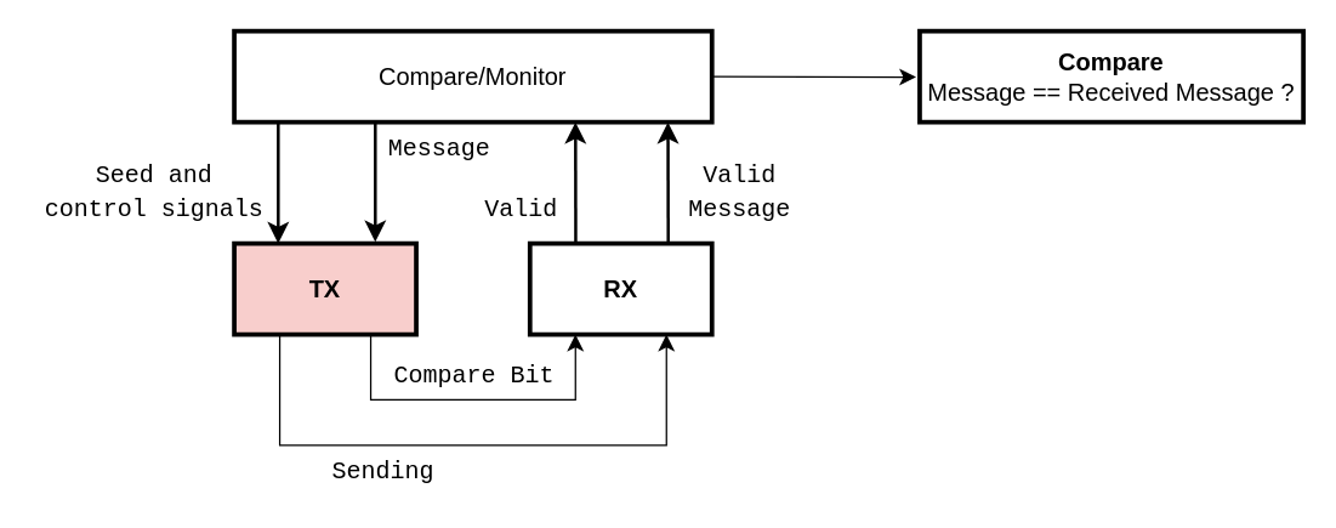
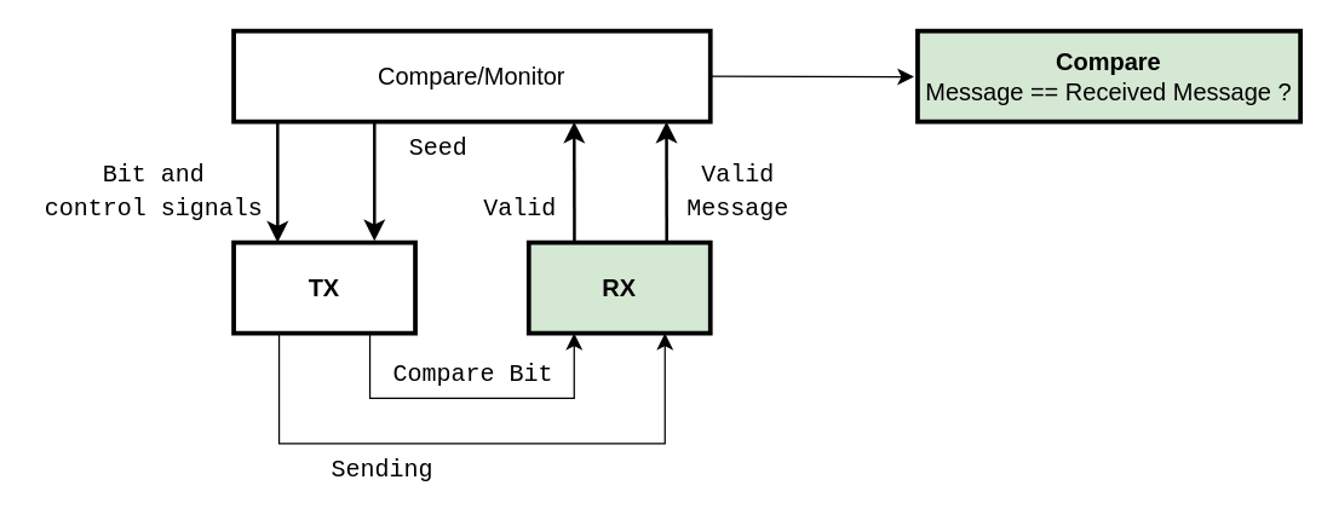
- <mxCell id="18" value="Compare&lt;br&gt;&lt;span style=&quot;font-weight: normal;&quot;&gt;Message == Received Message ?&lt;/span&gt;" style="rounded=0;whiteSpace=wrap;html=1;fontSize=16;strokeWidth=3;fontStyle=1" vertex="1" parent="1"><mxGeometry x="606" y="20" width="253" height="60" as="geometry" /></mxCell>
+ <mxCell id="18" value="Compare&lt;br&gt;&lt;span style=&quot;font-weight: normal;&quot;&gt;Message == Received Message ?&lt;/span&gt;" style="rounded=0;whiteSpace=wrap;html=1;fontSize=16;strokeWidth=3;fontStyle=1;fillColor=#d5e8d4;" vertex="1" parent="1"><mxGeometry x="606" y="20" width="253" height="60" as="geometry" /></mxCell>
- <mxCell id="12" value="&lt;font face=&quot;Courier New&quot;&gt;Message&lt;/font&gt;" style="text;html=1;align=center;verticalAlign=middle;resizable=0;points=[];autosize=1;strokeColor=none;fillColor=none;fontSize=16;" vertex="1" parent="1"><mxGeometry x="246" y="80" width="85" height="33" as="geometry" /></mxCell>
+ <mxCell id="12" value="&lt;font face=&quot;Courier New&quot;&gt;Seed&lt;/font&gt;" style="text;html=1;align=center;verticalAlign=middle;resizable=0;points=[];autosize=1;strokeColor=none;fillColor=none;fontSize=16;" vertex="1" parent="1"><mxGeometry x="246" y="80" width="85" height="33" as="geometry" /></mxCell>
- <mxCell id="14" value="&lt;font face=&quot;Courier New&quot;&gt;Seed and&lt;br&gt;control signals&lt;br&gt;&lt;/font&gt;" style="text;html=1;align=center;verticalAlign=middle;resizable=0;points=[];autosize=1;strokeColor=none;fillColor=none;fontSize=16;" vertex="1" parent="1"><mxGeometry x="20" y="99" width="162" height="54" as="geometry" /></mxCell>
+ <mxCell id="14" value="&lt;font face=&quot;Courier New&quot;&gt;Bit and&lt;br&gt;control signals&lt;br&gt;&lt;/font&gt;" style="text;html=1;align=center;verticalAlign=middle;resizable=0;points=[];autosize=1;strokeColor=none;fillColor=none;fontSize=16;" vertex="1" parent="1"><mxGeometry x="20" y="99" width="162" height="54" as="geometry" /></mxCell>
- <mxCell id="4" value="TX" style="rounded=0;whiteSpace=wrap;html=1;fontSize=16;strokeWidth=3;fontStyle=1;fillColor=#f8cecc;" vertex="1" parent="1"><mxGeometry x="154" y="160" width="120" height="60" as="geometry" /></mxCell>
+ <mxCell id="4" value="TX" style="rounded=0;whiteSpace=wrap;html=1;fontSize=16;strokeWidth=3;fontStyle=1" vertex="1" parent="1"><mxGeometry x="154" y="160" width="120" height="60" as="geometry" /></mxCell>
- <mxCell id="5" value="RX" style="rounded=0;whiteSpace=wrap;html=1;fontSize=16;strokeWidth=3;fontStyle=1" vertex="1" parent="1"><mxGeometry x="349" y="160" width="120" height="60" as="geometry" /></mxCell>
+ <mxCell id="5" value="RX" style="rounded=0;whiteSpace=wrap;html=1;fontSize=16;strokeWidth=3;fontStyle=1;fillColor=#d5e8d4;" vertex="1" parent="1"><mxGeometry x="349" y="160" width="120" height="60" as="geometry" /></mxCell>
